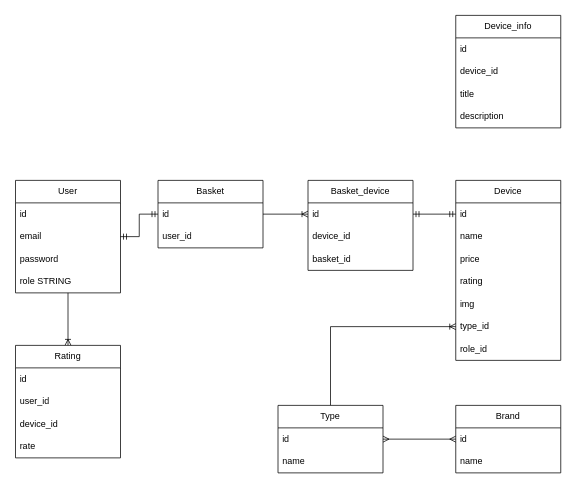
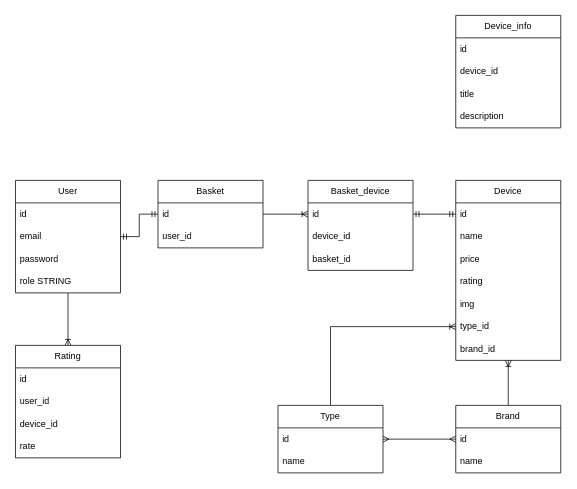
- <mxCell id="29" value="role_id" style="text;strokeColor=none;fillColor=none;align=left;verticalAlign=middle;spacingLeft=4;spacingRight=4;overflow=hidden;points=[[0,0.5],[1,0.5]];portConstraint=eastwest;rotatable=0;whiteSpace=wrap;html=1;" vertex="1" parent="22"><mxGeometry y="210" width="140" height="30" as="geometry" /></mxCell>
+ <mxCell id="29" value="brand_id" style="text;strokeColor=none;fillColor=none;align=left;verticalAlign=middle;spacingLeft=4;spacingRight=4;overflow=hidden;points=[[0,0.5],[1,0.5]];portConstraint=eastwest;rotatable=0;whiteSpace=wrap;html=1;" vertex="1" parent="22"><mxGeometry y="210" width="140" height="30" as="geometry" /></mxCell>
+ <mxCell id="31" style="edgeStyle=orthogonalEdgeStyle;rounded=0;orthogonalLoop=1;jettySize=auto;html=1;exitX=0.5;exitY=0;exitDx=0;exitDy=0;entryX=0.5;entryY=1;entryDx=0;entryDy=0;endArrow=ERoneToMany;endFill=0;" edge="1" parent="1" source="32" target="22"><mxGeometry relative="1" as="geometry" /></mxCell>
